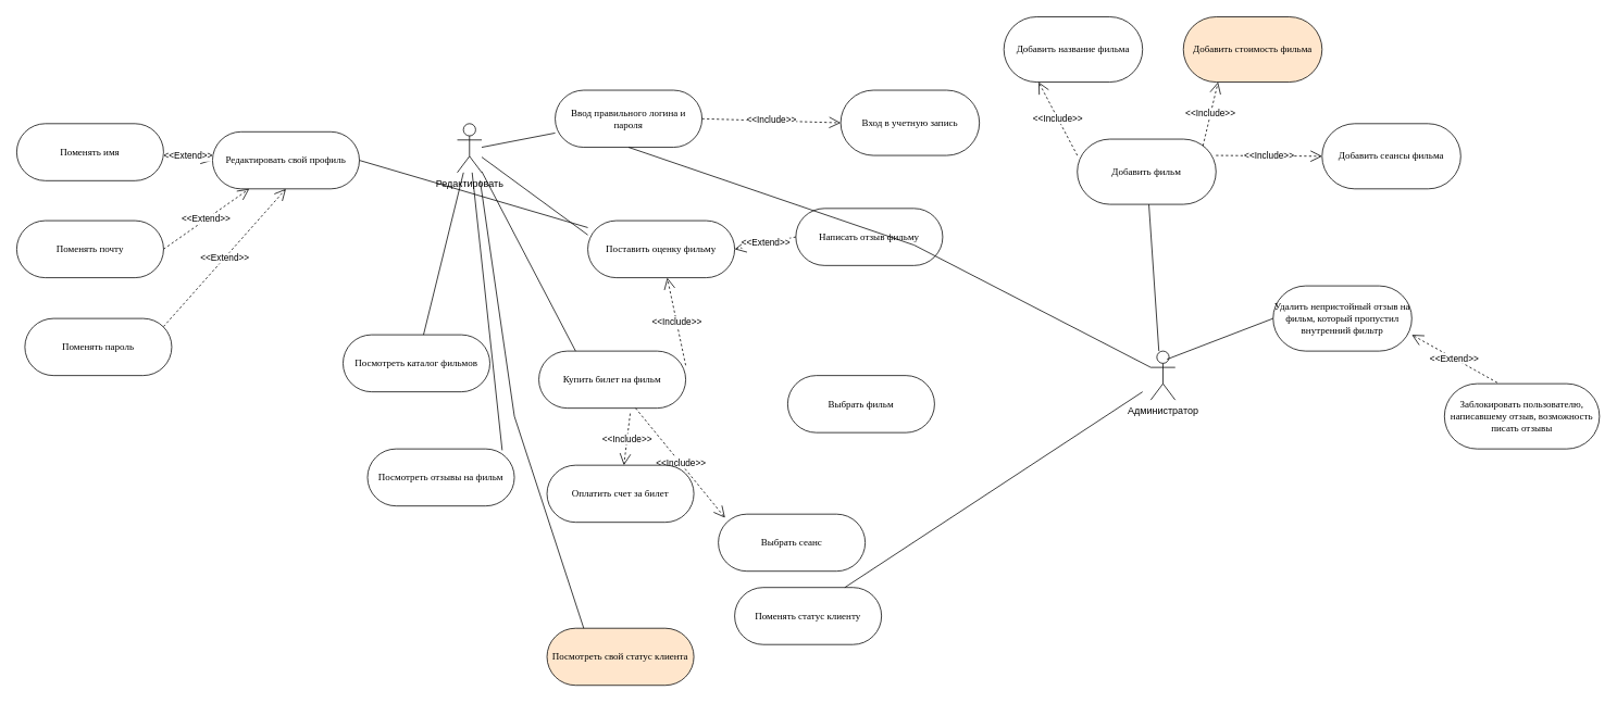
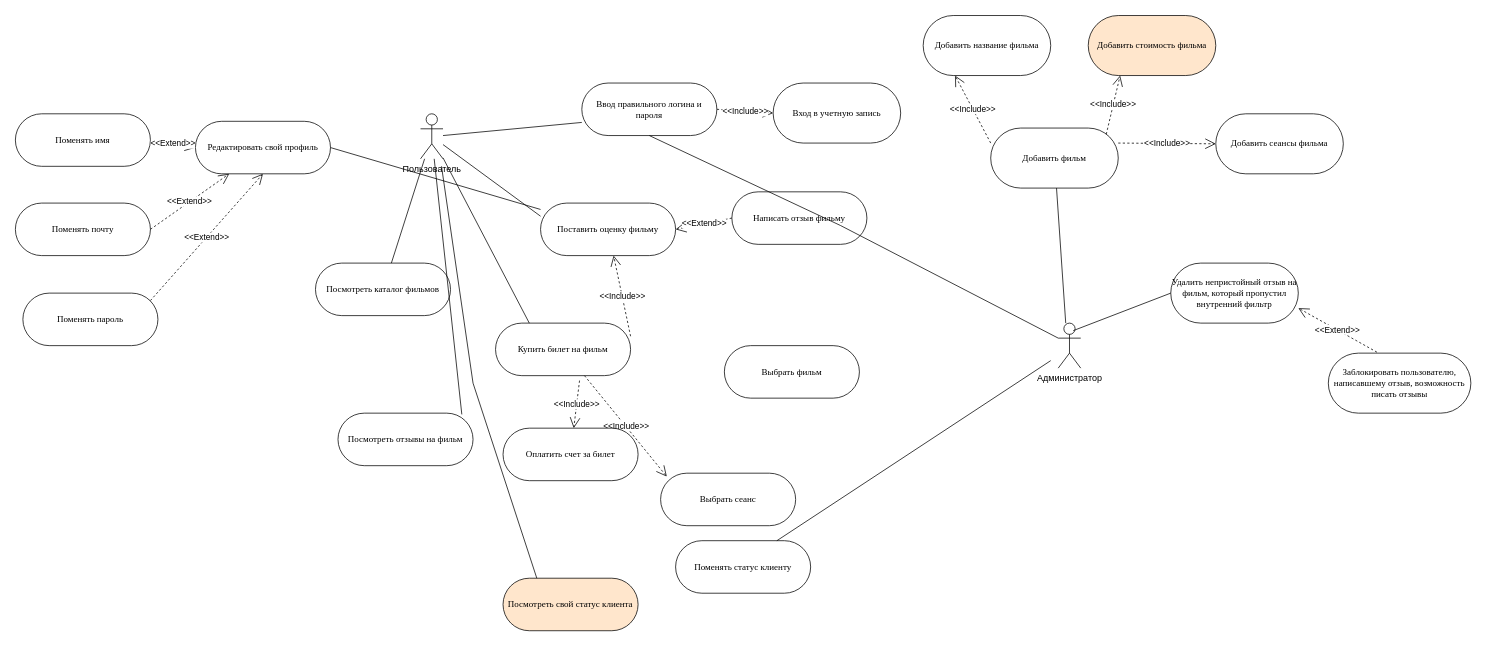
- <mxCell id="3" value="Ввод правильного логина и пароля" style="rounded=1;whiteSpace=wrap;html=1;shadow=0;comic=0;labelBackgroundColor=none;strokeWidth=1;fontFamily=Verdana;fontSize=12;align=center;arcSize=50;" parent="1" vertex="1"><mxGeometry x="680" y="110" width="180" height="70" as="geometry" /></mxCell>
+ <mxCell id="3" value="Ввод правильного логина и пароля" style="rounded=1;whiteSpace=wrap;html=1;shadow=0;comic=0;labelBackgroundColor=none;strokeWidth=1;fontFamily=Verdana;fontSize=12;align=center;arcSize=50;" parent="1" vertex="1"><mxGeometry x="775" y="110" width="180" height="70" as="geometry" /></mxCell>
- <mxCell id="2" value="Редактировать" style="shape=umlActor;verticalLabelPosition=bottom;verticalAlign=top;html=1;" parent="1" vertex="1"><mxGeometry x="560" y="151" width="30" height="60" as="geometry" /></mxCell>
+ <mxCell id="2" value="Пользователь" style="shape=umlActor;verticalLabelPosition=bottom;verticalAlign=top;html=1;" parent="1" vertex="1"><mxGeometry x="560" y="151" width="30" height="60" as="geometry" /></mxCell>
- <mxCell id="19" value="Посмотреть каталог фильмов" style="rounded=1;whiteSpace=wrap;html=1;shadow=0;comic=0;labelBackgroundColor=none;strokeWidth=1;fontFamily=Verdana;fontSize=12;align=center;arcSize=50;" parent="1" vertex="1"><mxGeometry x="420" y="410" width="180" height="70" as="geometry" /></mxCell>
+ <mxCell id="19" value="Посмотреть каталог фильмов" style="rounded=1;whiteSpace=wrap;html=1;shadow=0;comic=0;labelBackgroundColor=none;strokeWidth=1;fontFamily=Verdana;fontSize=12;align=center;arcSize=50;" parent="1" vertex="1"><mxGeometry x="420" y="350" width="180" height="70" as="geometry" /></mxCell>
